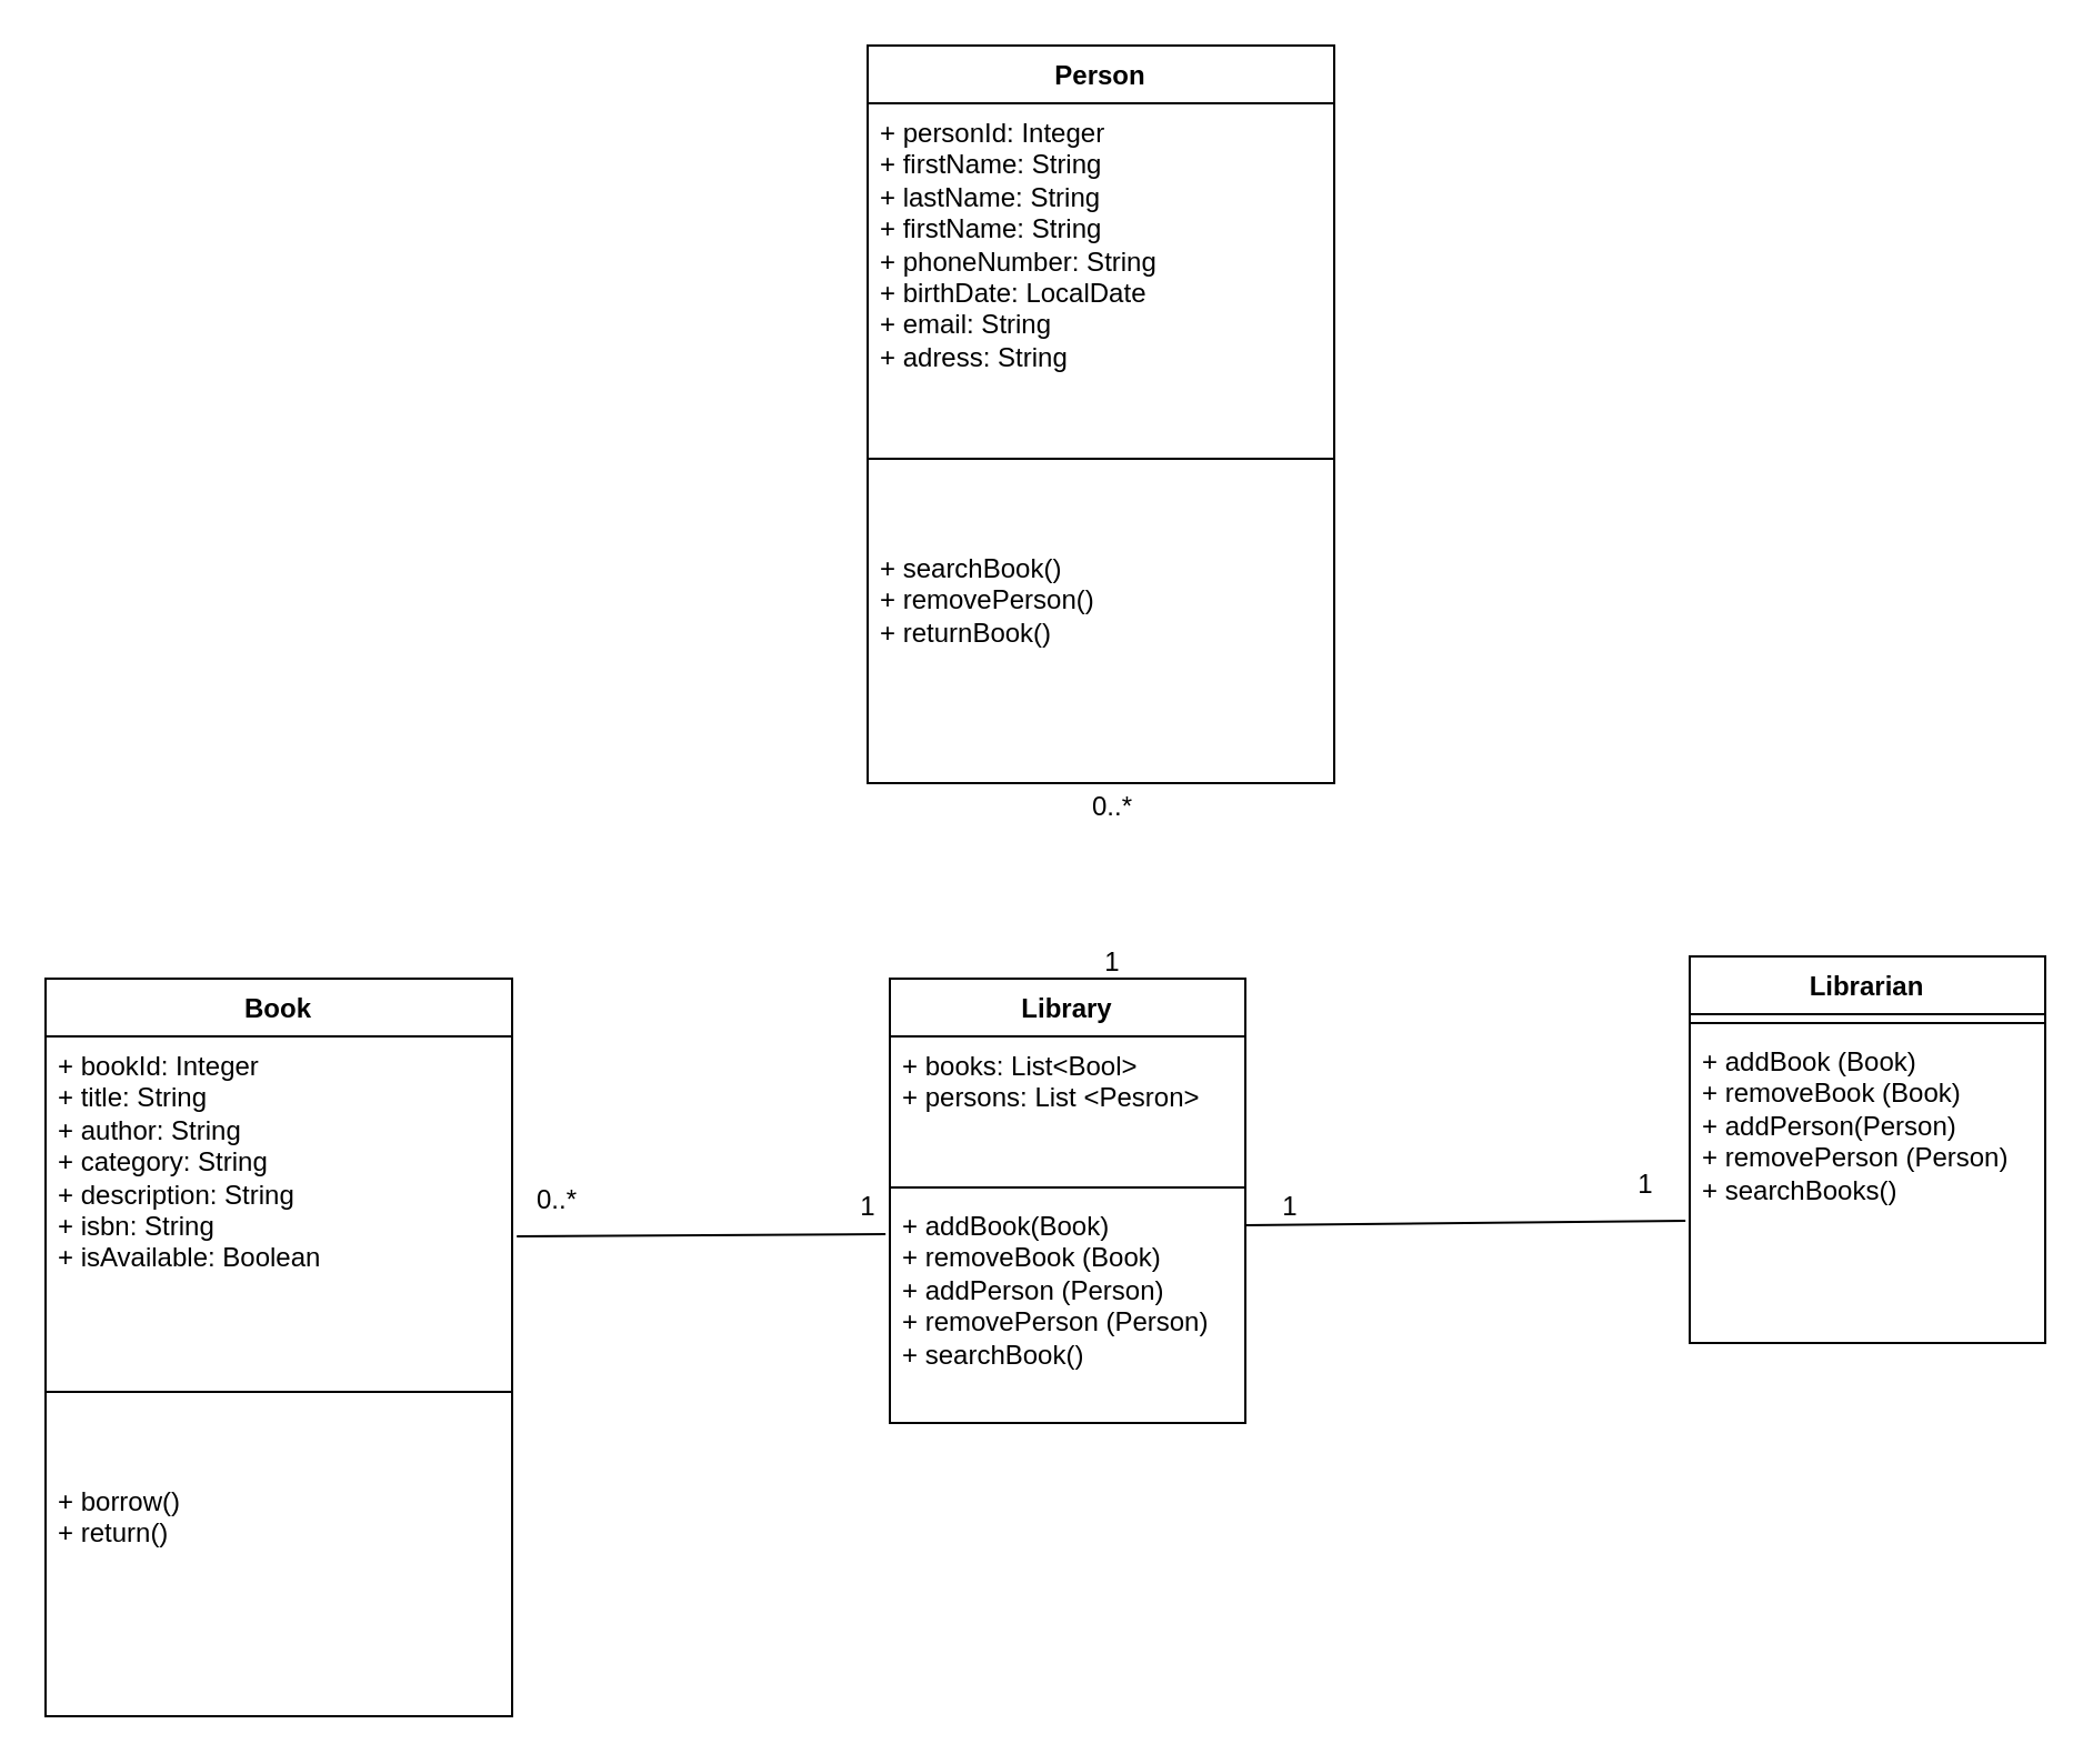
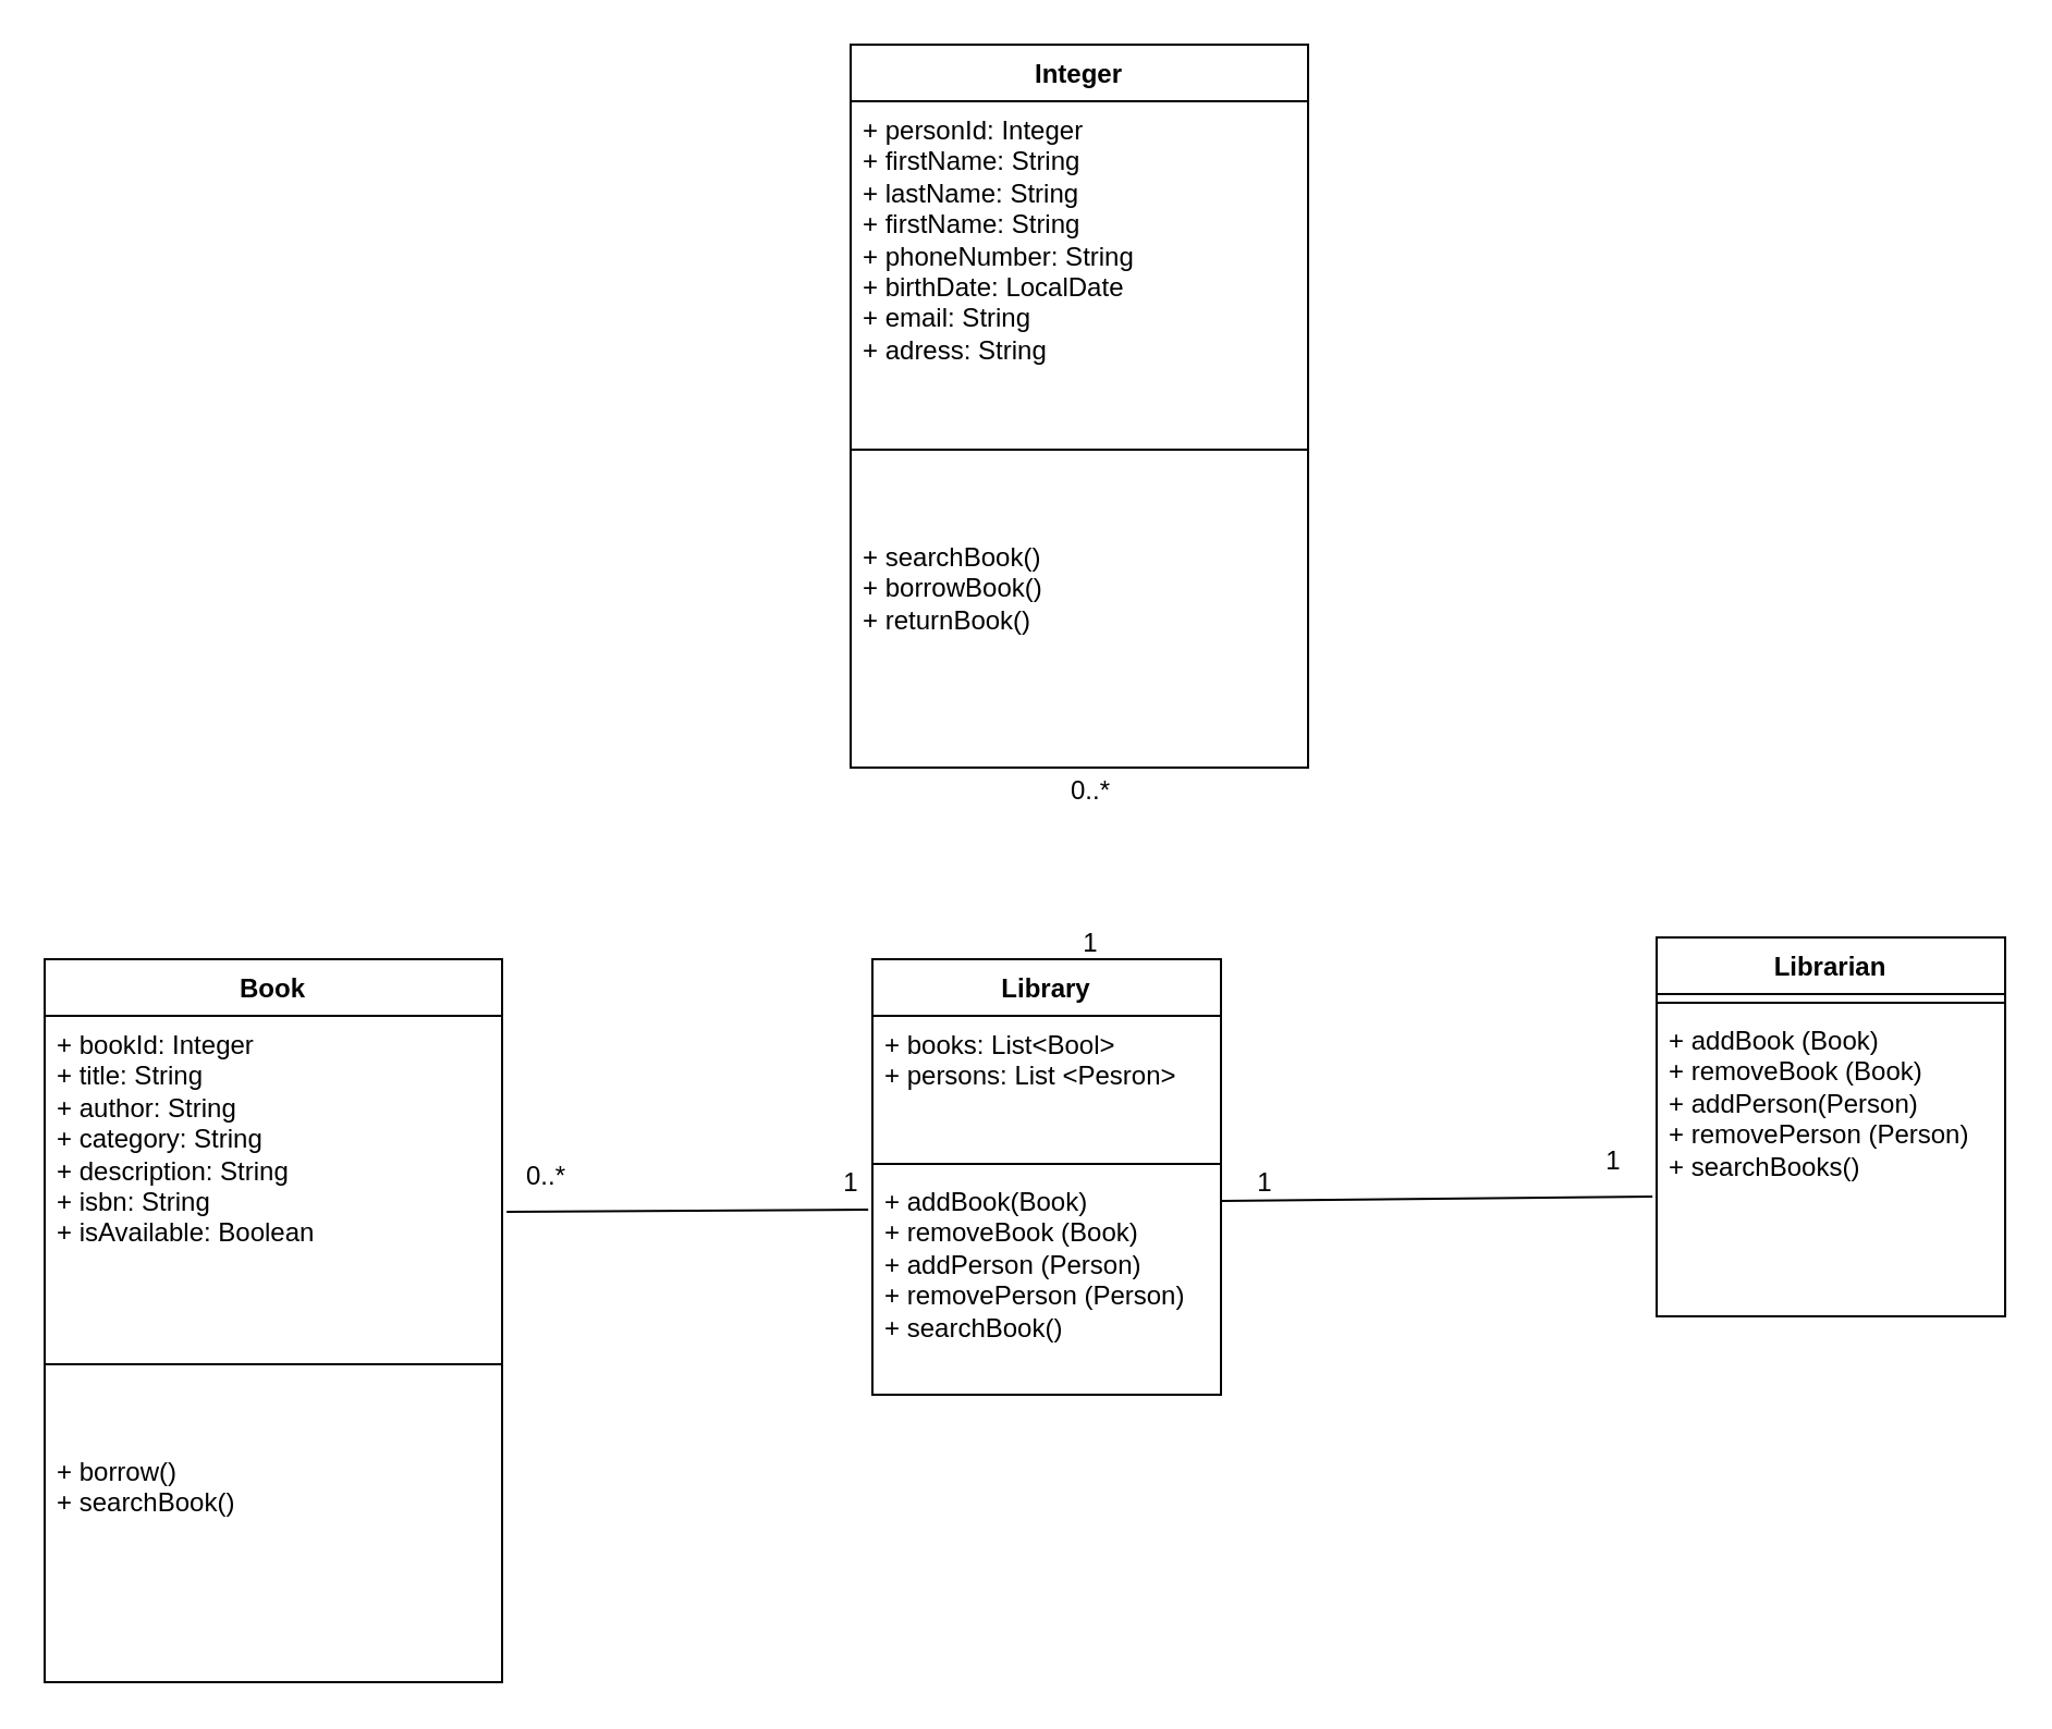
- <mxCell id="2" value="Person" style="swimlane;fontStyle=1;align=center;verticalAlign=top;childLayout=stackLayout;horizontal=1;startSize=26;horizontalStack=0;resizeParent=1;resizeParentMax=0;resizeLast=0;collapsible=1;marginBottom=0;whiteSpace=wrap;html=1;" vertex="1" parent="1"><mxGeometry x="390" y="20" width="210" height="332" as="geometry" /></mxCell>
+ <mxCell id="2" value="Integer" style="swimlane;fontStyle=1;align=center;verticalAlign=top;childLayout=stackLayout;horizontal=1;startSize=26;horizontalStack=0;resizeParent=1;resizeParentMax=0;resizeLast=0;collapsible=1;marginBottom=0;whiteSpace=wrap;html=1;" vertex="1" parent="1"><mxGeometry x="390" y="20" width="210" height="332" as="geometry" /></mxCell>
- <mxCell id="5" value="+ searchBook()&lt;div&gt;+ removePerson()&lt;/div&gt;&lt;div&gt;+ returnBook()&lt;/div&gt;&lt;div&gt;&lt;br&gt;&lt;/div&gt;" style="text;strokeColor=none;fillColor=none;align=left;verticalAlign=top;spacingLeft=4;spacingRight=4;overflow=hidden;rotatable=0;points=[[0,0.5],[1,0.5]];portConstraint=eastwest;whiteSpace=wrap;html=1;" vertex="1" parent="2"><mxGeometry y="222" width="210" height="110" as="geometry" /></mxCell>
+ <mxCell id="5" value="+ searchBook()&lt;div&gt;+ borrowBook()&lt;/div&gt;&lt;div&gt;+ returnBook()&lt;/div&gt;&lt;div&gt;&lt;br&gt;&lt;/div&gt;" style="text;strokeColor=none;fillColor=none;align=left;verticalAlign=top;spacingLeft=4;spacingRight=4;overflow=hidden;rotatable=0;points=[[0,0.5],[1,0.5]];portConstraint=eastwest;whiteSpace=wrap;html=1;" vertex="1" parent="2"><mxGeometry y="222" width="210" height="110" as="geometry" /></mxCell>
- <mxCell id="16" value="&lt;span style=&quot;background-color: initial;&quot;&gt;+ borrow()&lt;/span&gt;&lt;div&gt;+ return()&lt;/div&gt;&lt;div&gt;&lt;br&gt;&lt;/div&gt;" style="text;strokeColor=none;fillColor=none;align=left;verticalAlign=top;spacingLeft=4;spacingRight=4;overflow=hidden;rotatable=0;points=[[0,0.5],[1,0.5]];portConstraint=eastwest;whiteSpace=wrap;html=1;" vertex="1" parent="13"><mxGeometry y="222" width="210" height="110" as="geometry" /></mxCell>
+ <mxCell id="16" value="&lt;span style=&quot;background-color: initial;&quot;&gt;+ borrow()&lt;/span&gt;&lt;div&gt;+ searchBook()&lt;/div&gt;&lt;div&gt;&lt;br&gt;&lt;/div&gt;" style="text;strokeColor=none;fillColor=none;align=left;verticalAlign=top;spacingLeft=4;spacingRight=4;overflow=hidden;rotatable=0;points=[[0,0.5],[1,0.5]];portConstraint=eastwest;whiteSpace=wrap;html=1;" vertex="1" parent="13"><mxGeometry y="222" width="210" height="110" as="geometry" /></mxCell>
